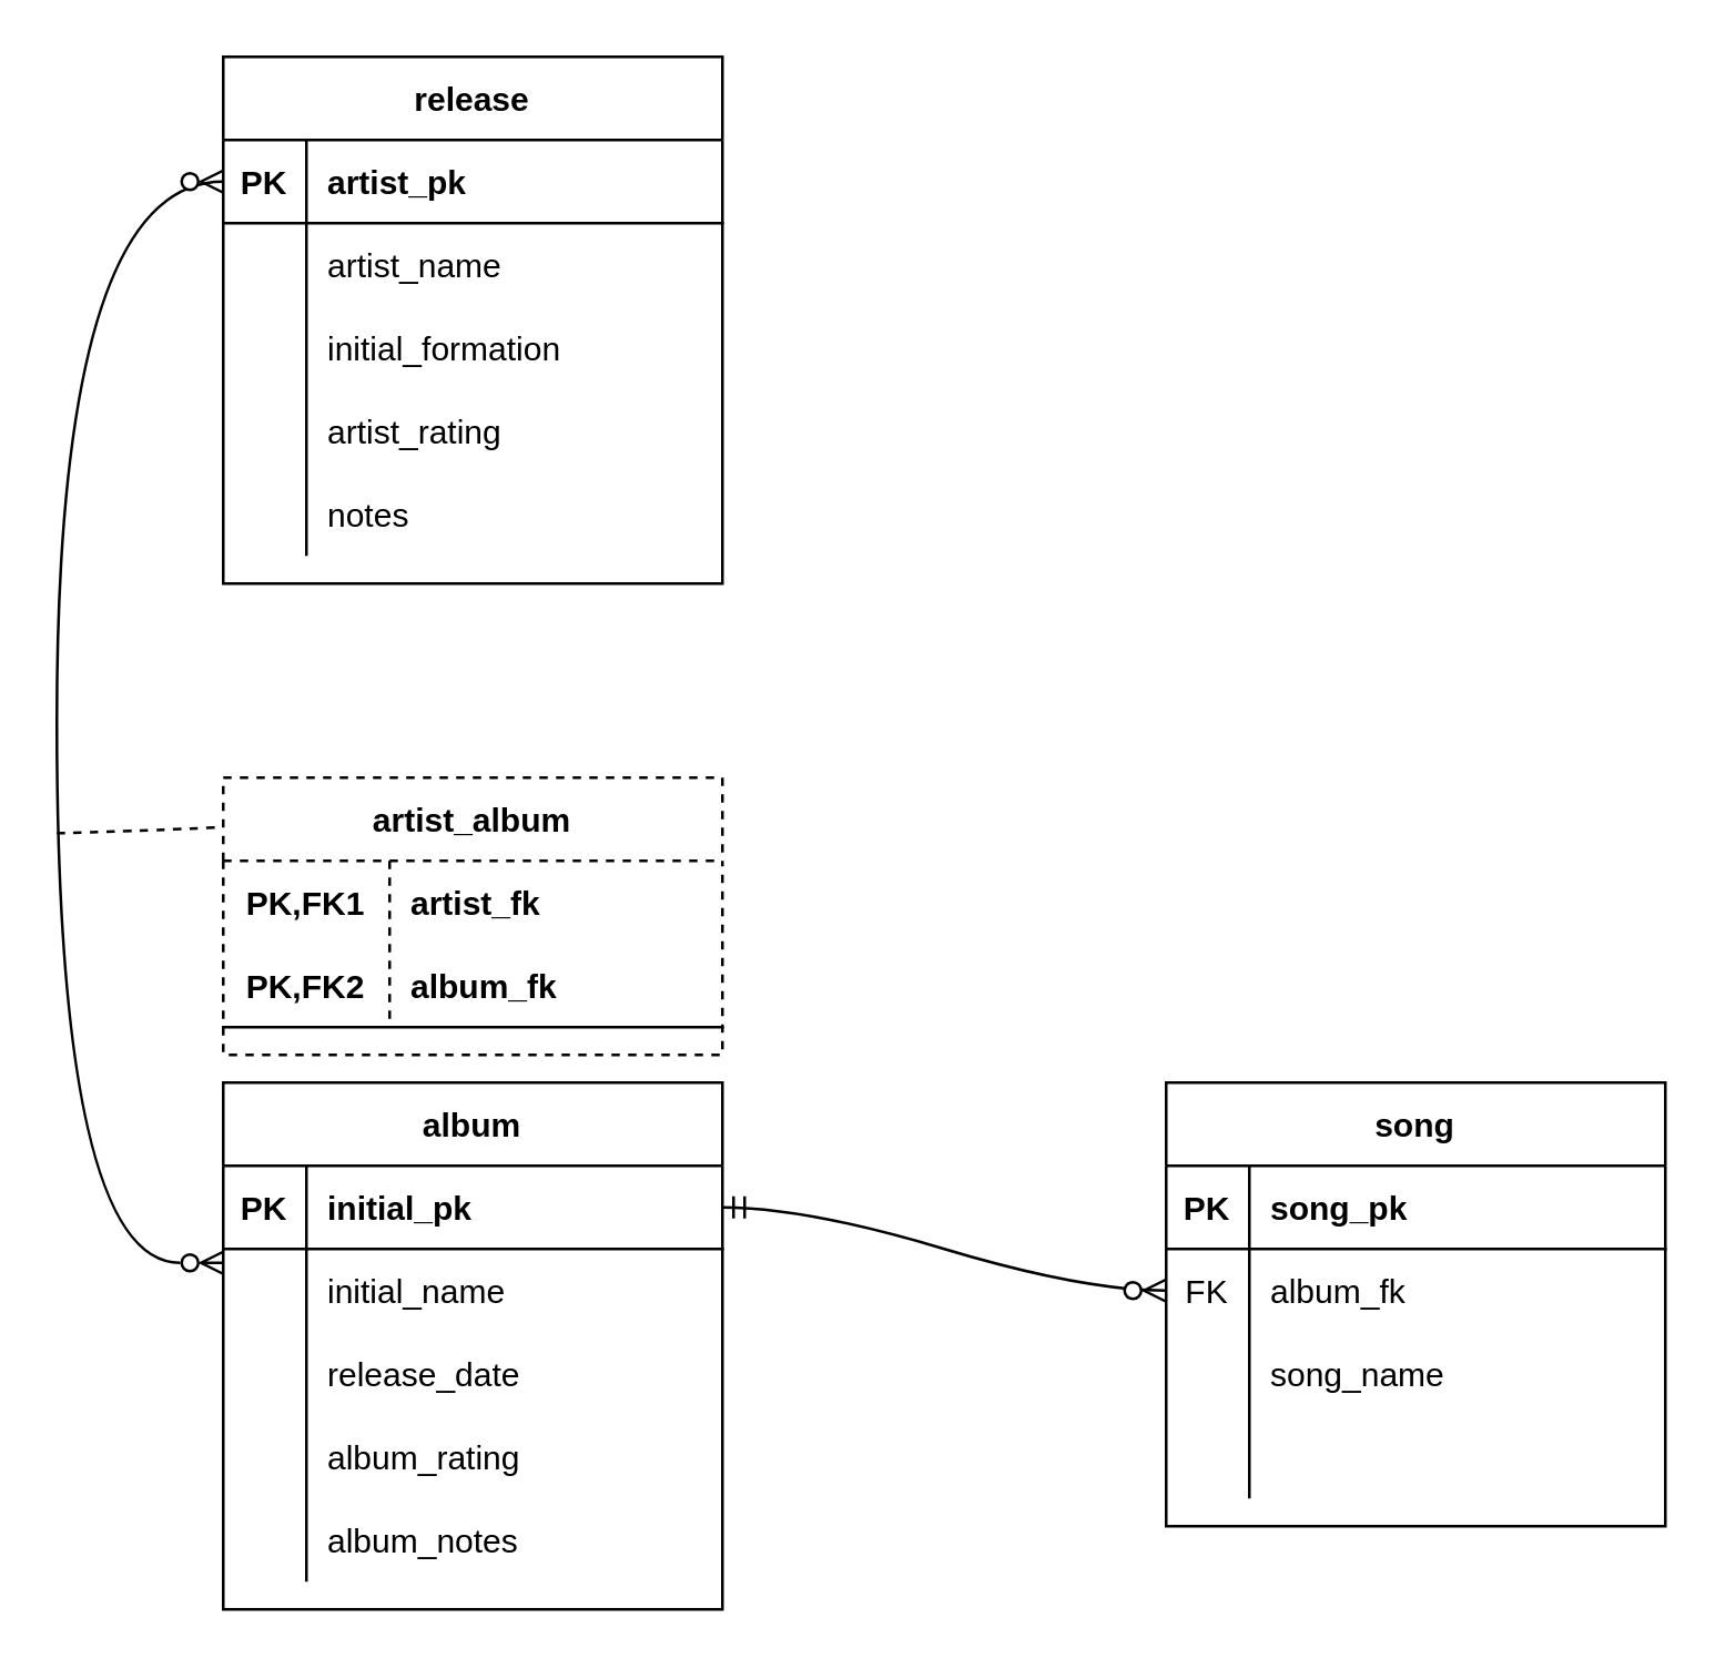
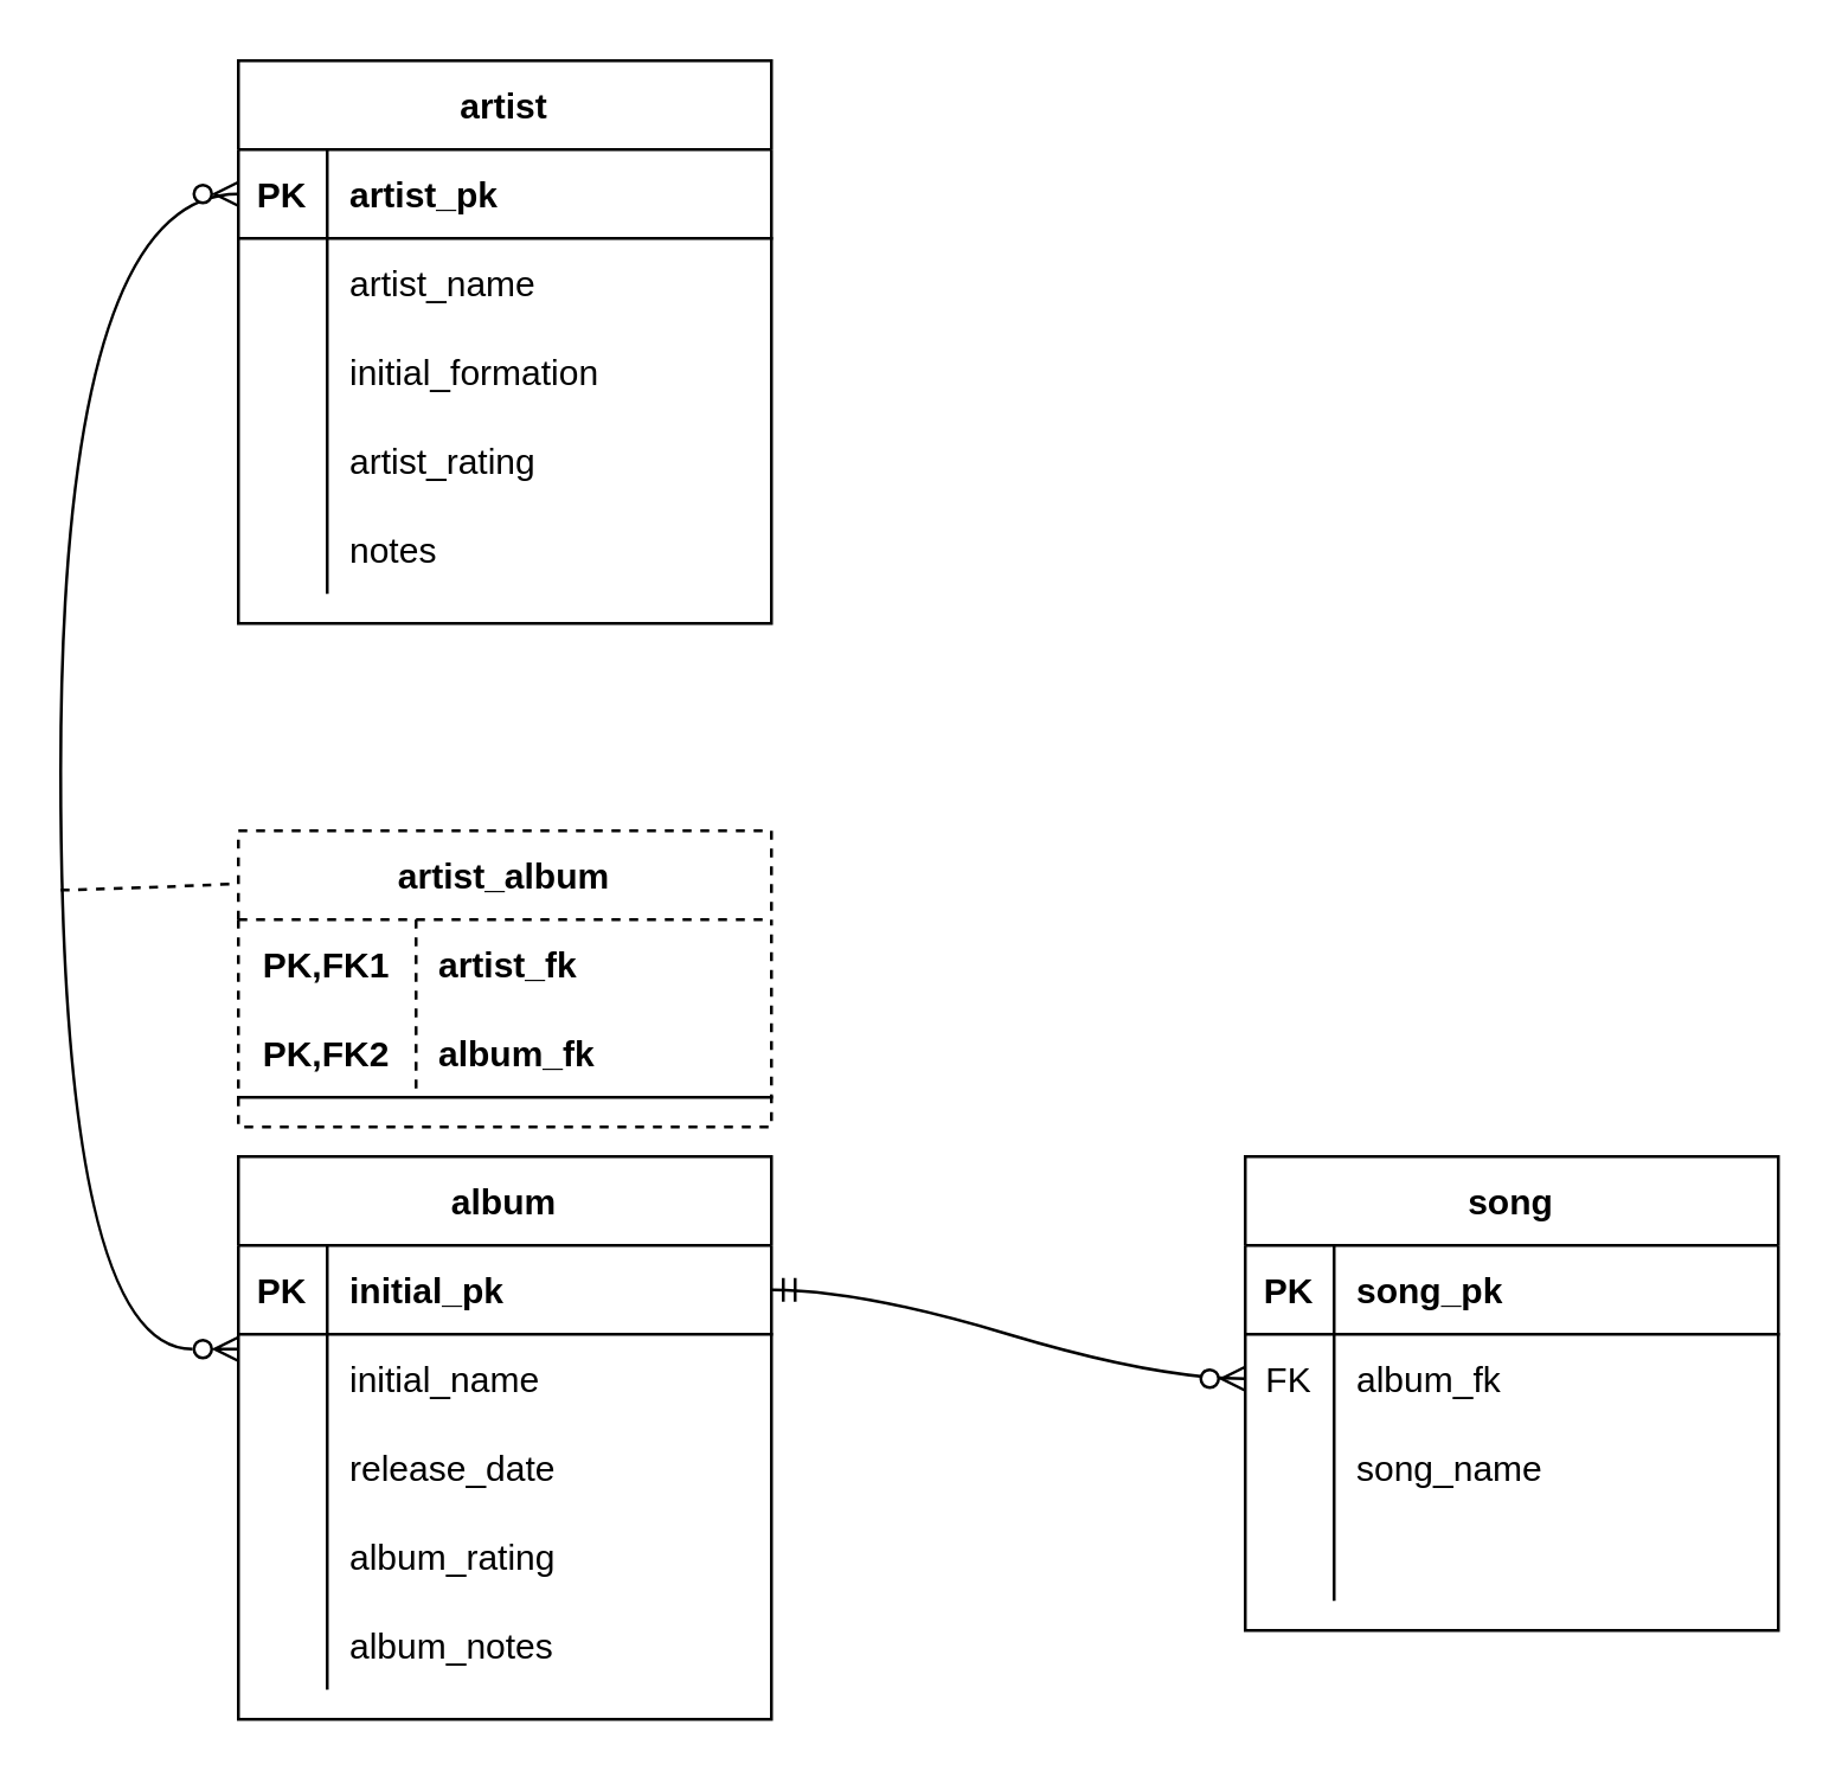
- <mxCell id="2" value="release" style="shape=table;startSize=30;container=1;collapsible=1;childLayout=tableLayout;fixedRows=1;rowLines=0;fontStyle=1;align=center;resizeLast=1;" parent="1" vertex="1"><mxGeometry x="80" y="20" width="180" height="190" as="geometry" /></mxCell>
+ <mxCell id="2" value="artist" style="shape=table;startSize=30;container=1;collapsible=1;childLayout=tableLayout;fixedRows=1;rowLines=0;fontStyle=1;align=center;resizeLast=1;" parent="1" vertex="1"><mxGeometry x="80" y="20" width="180" height="190" as="geometry" /></mxCell>
